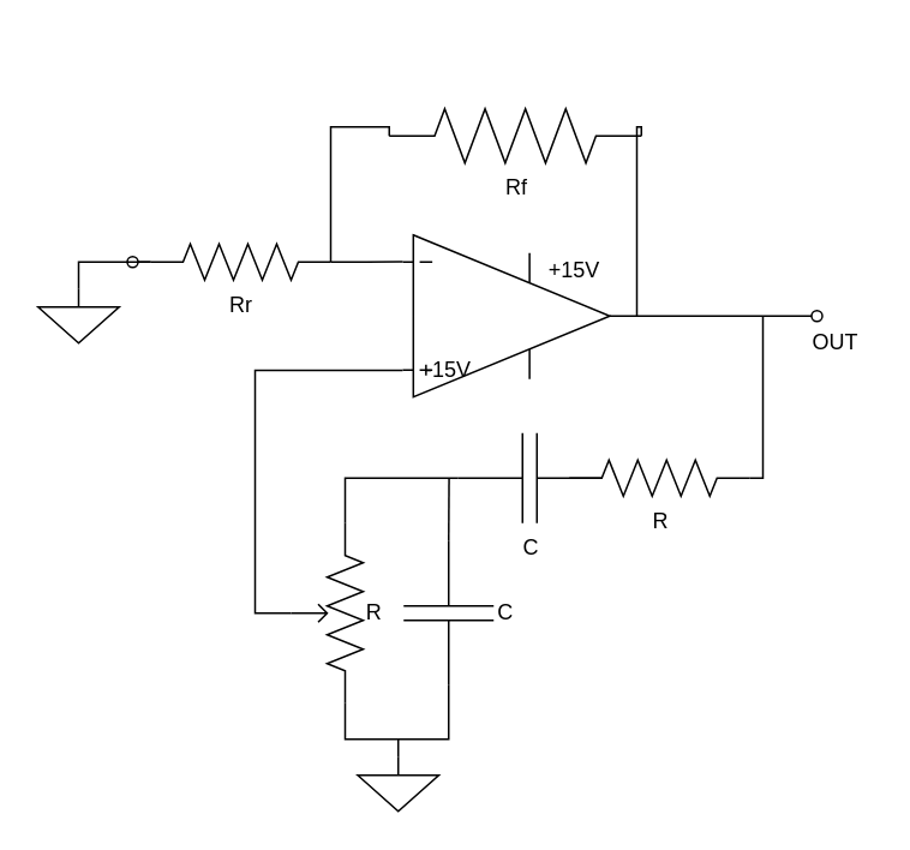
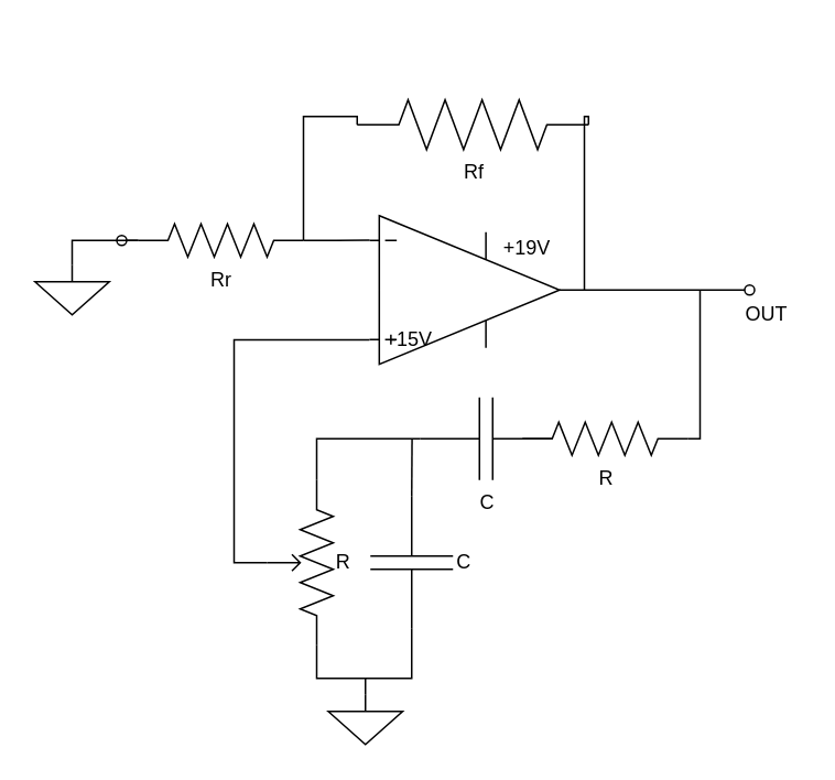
- <mxCell id="8" value="+15V" style="text;html=1;align=center;verticalAlign=middle;resizable=0;points=[];autosize=1;" parent="7" vertex="1"><mxGeometry x="75" y="10" width="40" height="20" as="geometry" /></mxCell>
+ <mxCell id="8" value="+19V" style="text;html=1;align=center;verticalAlign=middle;resizable=0;points=[];autosize=1;" parent="7" vertex="1"><mxGeometry x="75" y="10" width="40" height="20" as="geometry" /></mxCell>
